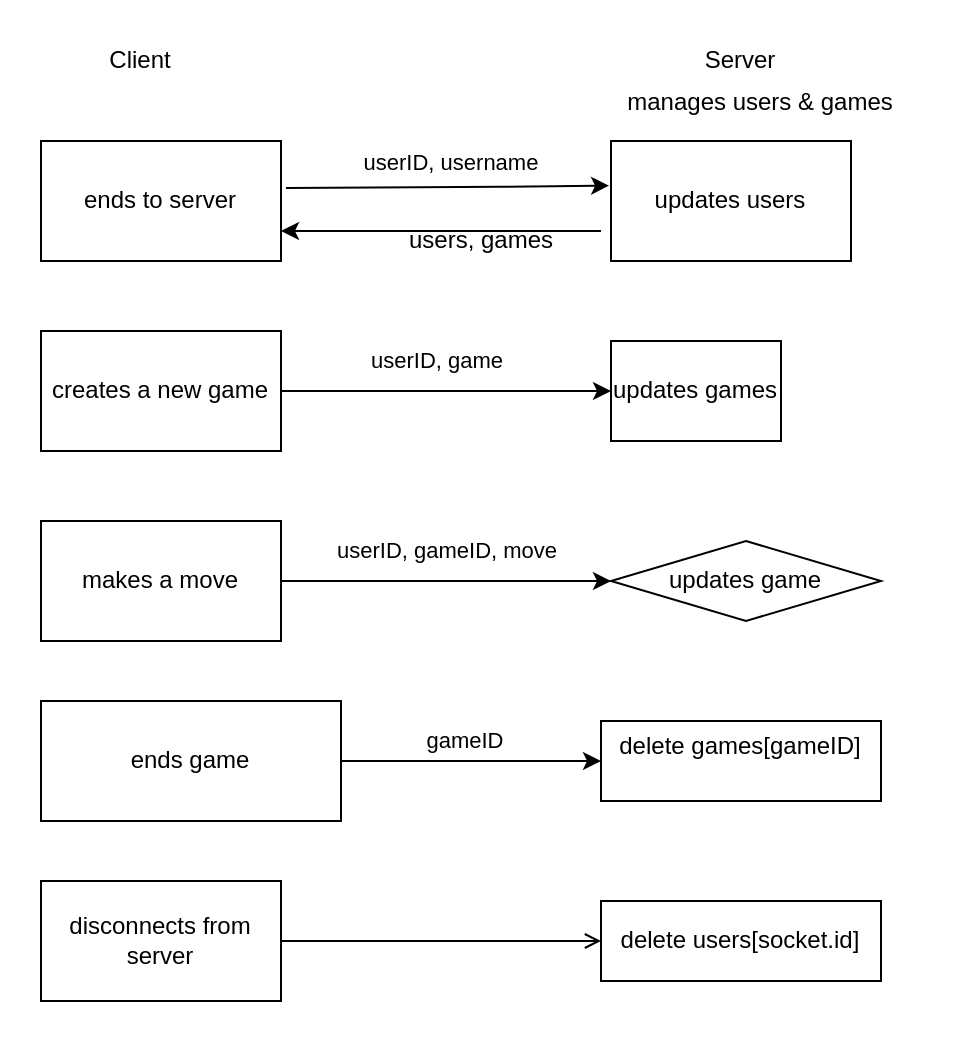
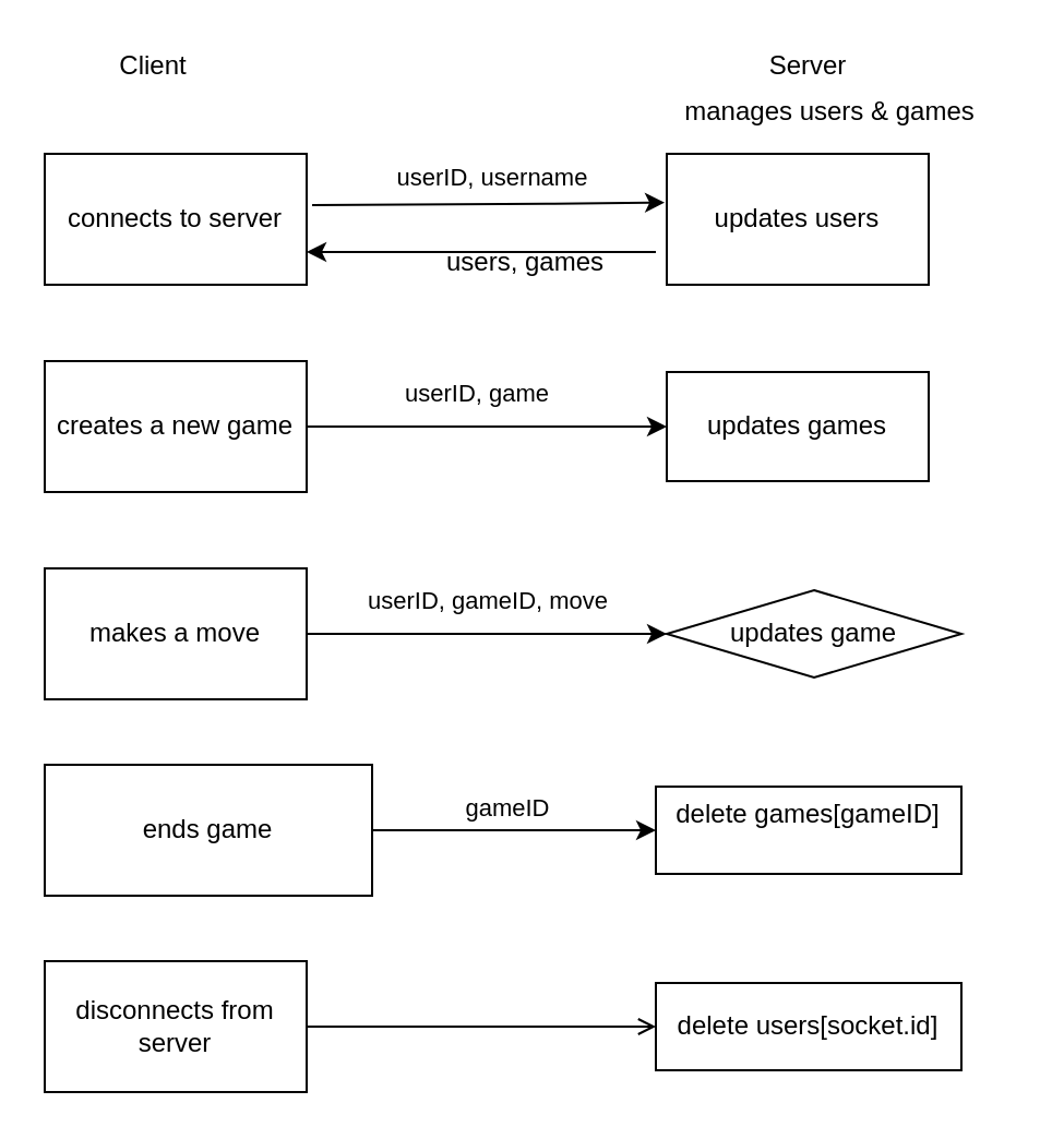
- <mxCell id="2" value="ends to server" style="rounded=0;whiteSpace=wrap;" vertex="1" parent="1"><mxGeometry x="20" y="70" width="120" height="60" as="geometry" /></mxCell>
+ <mxCell id="2" value="connects to server" style="rounded=0;whiteSpace=wrap;" vertex="1" parent="1"><mxGeometry x="20" y="70" width="120" height="60" as="geometry" /></mxCell>
- <mxCell id="8" value="updates games" style="rounded=0;html=1;whiteSpace=wrap;" vertex="1" parent="1"><mxGeometry x="305" y="170" width="85" height="50" as="geometry" /></mxCell>
+ <mxCell id="8" value="updates games" style="rounded=0;html=1;whiteSpace=wrap;" vertex="1" parent="1"><mxGeometry x="305" y="170" width="120" height="50" as="geometry" /></mxCell>
